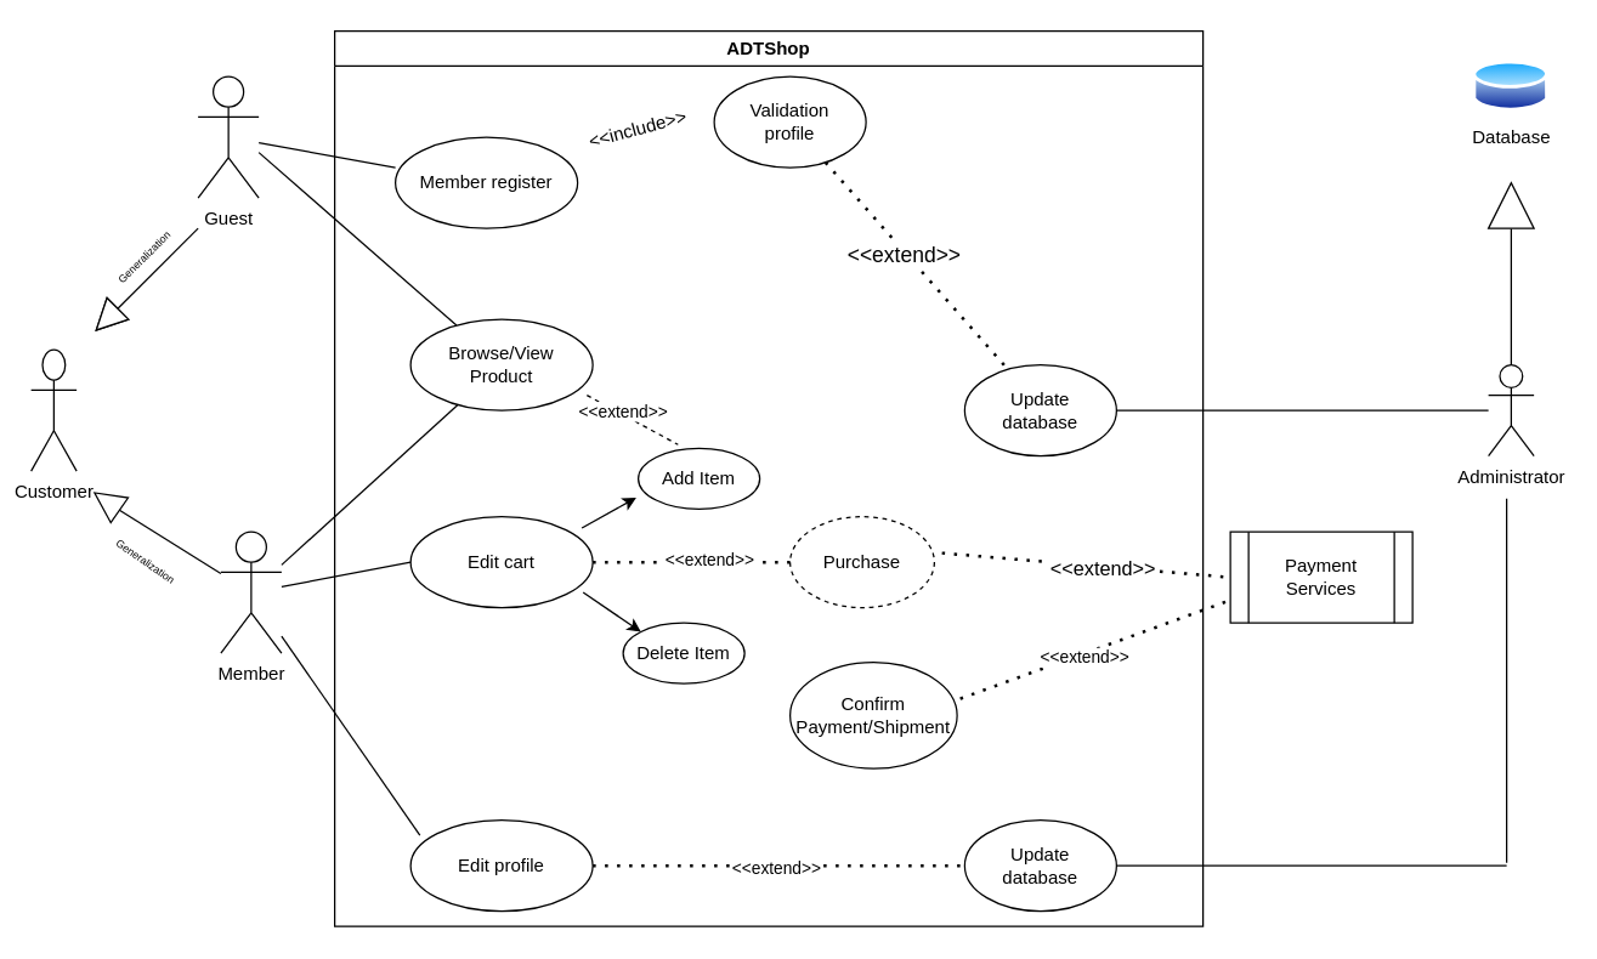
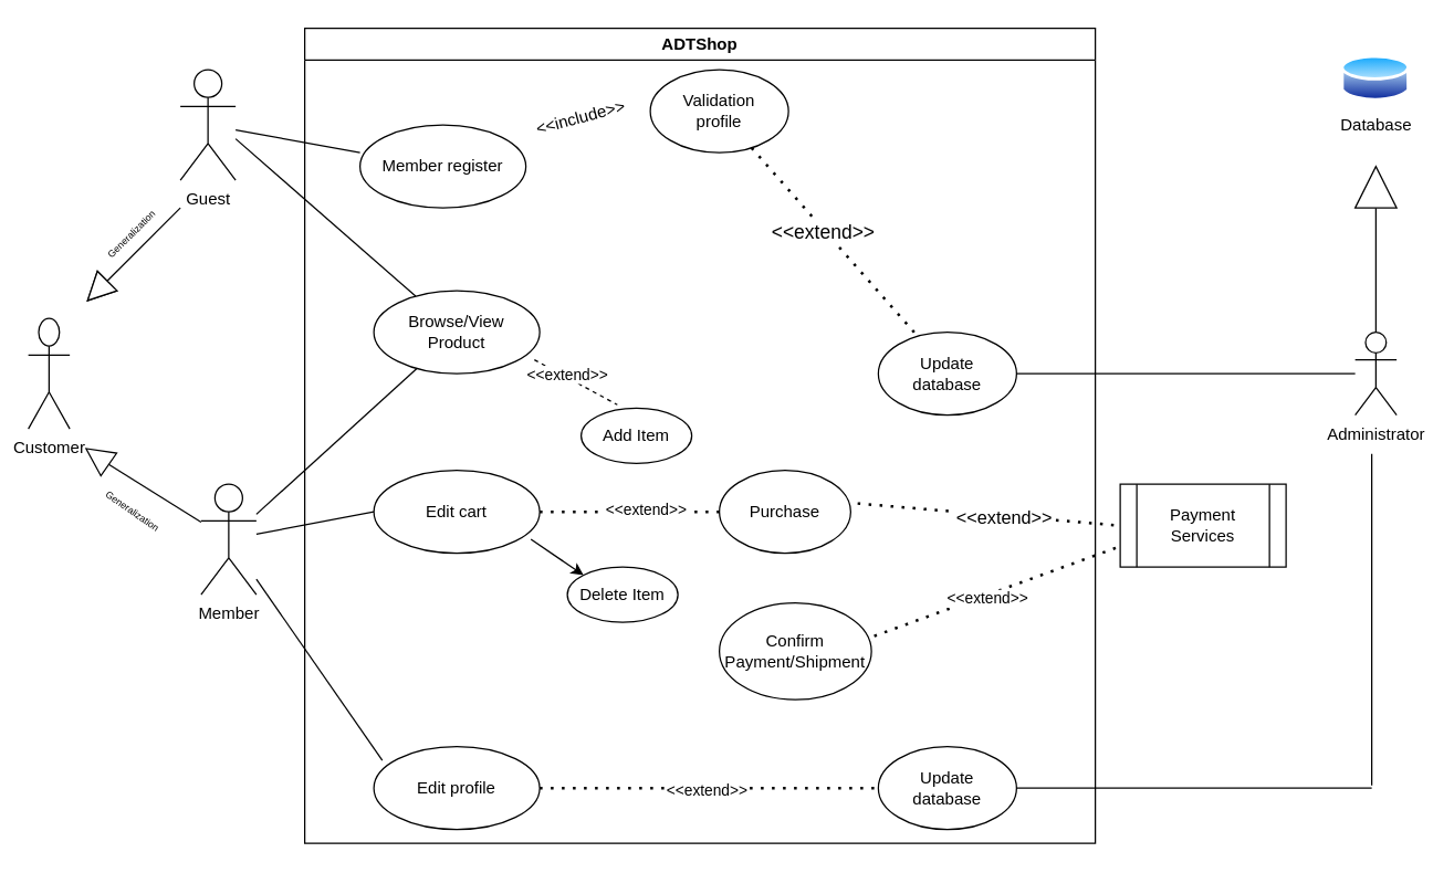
- <mxCell id="22" value="" style="endArrow=classic;html=1;rounded=0;entryX=-0.017;entryY=0.813;entryDx=0;entryDy=0;exitX=0.94;exitY=0.125;exitDx=0;exitDy=0;entryPerimeter=0;exitPerimeter=0;" edge="1" parent="12" source="19" target="20"><mxGeometry width="50" height="50" relative="1" as="geometry"><mxPoint x="350" y="290" as="sourcePoint" /><mxPoint x="400" y="240" as="targetPoint" /></mxGeometry></mxCell>
- <mxCell id="24" value="Purchase" style="ellipse;whiteSpace=wrap;html=1;dashed=1;" vertex="1" parent="12"><mxGeometry x="300" y="320" width="95" height="60" as="geometry" /></mxCell>
+ <mxCell id="24" value="Purchase" style="ellipse;whiteSpace=wrap;html=1;" vertex="1" parent="12"><mxGeometry x="300" y="320" width="95" height="60" as="geometry" /></mxCell>
